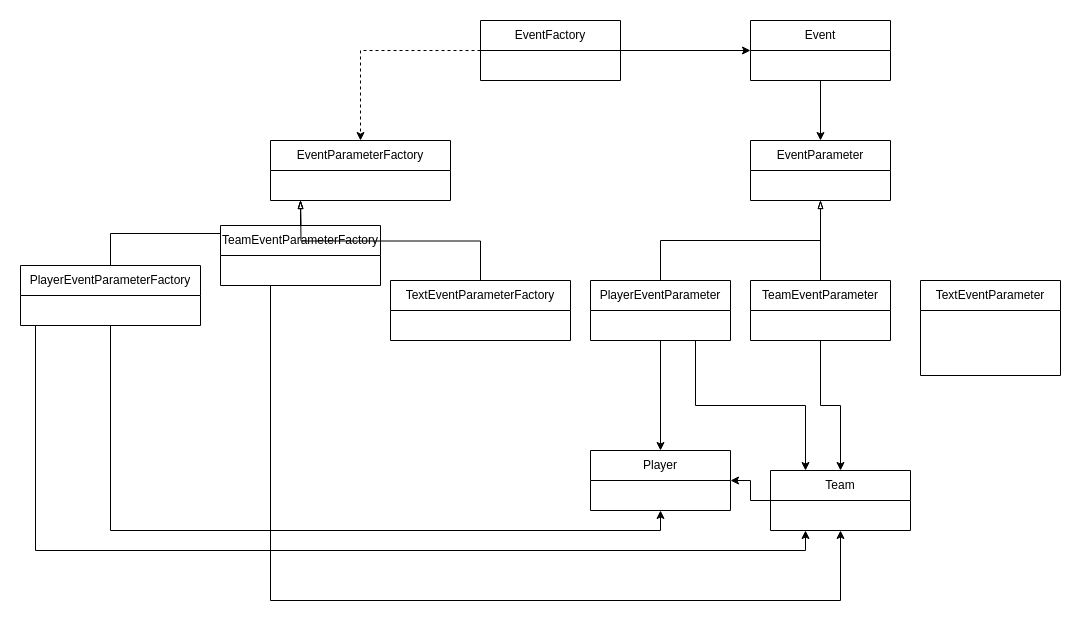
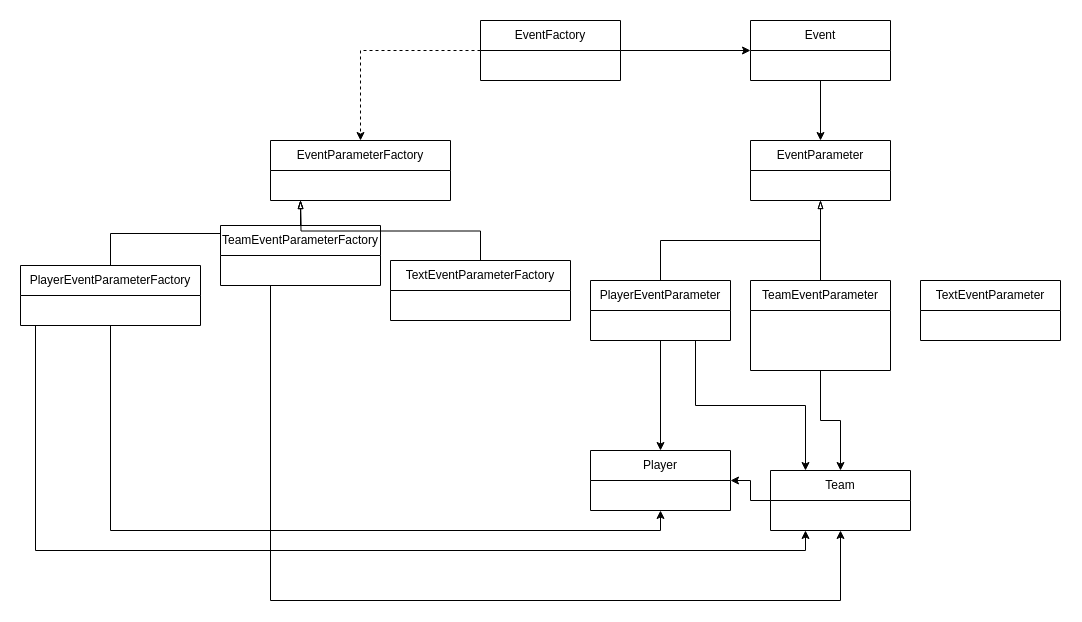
- <mxCell id="28" value="TextEventParameterFactory" style="swimlane;fontStyle=0;childLayout=stackLayout;horizontal=1;startSize=30;horizontalStack=0;resizeParent=1;resizeParentMax=0;resizeLast=0;collapsible=1;marginBottom=0;whiteSpace=wrap;html=1;" parent="1" vertex="1"><mxGeometry x="390" y="280" width="180" height="60" as="geometry" /></mxCell>
+ <mxCell id="28" value="TextEventParameterFactory" style="swimlane;fontStyle=0;childLayout=stackLayout;horizontal=1;startSize=30;horizontalStack=0;resizeParent=1;resizeParentMax=0;resizeLast=0;collapsible=1;marginBottom=0;whiteSpace=wrap;html=1;" parent="1" vertex="1"><mxGeometry x="390" y="260" width="180" height="60" as="geometry" /></mxCell>
- <mxCell id="14" value="TeamEventParameter" style="swimlane;fontStyle=0;childLayout=stackLayout;horizontal=1;startSize=30;horizontalStack=0;resizeParent=1;resizeParentMax=0;resizeLast=0;collapsible=1;marginBottom=0;whiteSpace=wrap;html=1;" parent="1" vertex="1"><mxGeometry x="750" y="280" width="140" height="60" as="geometry" /></mxCell>
+ <mxCell id="14" value="TeamEventParameter" style="swimlane;fontStyle=0;childLayout=stackLayout;horizontal=1;startSize=30;horizontalStack=0;resizeParent=1;resizeParentMax=0;resizeLast=0;collapsible=1;marginBottom=0;whiteSpace=wrap;html=1;" parent="1" vertex="1"><mxGeometry x="750" y="280" width="140" height="90" as="geometry" /></mxCell>
- <mxCell id="15" value="TextEventParameter" style="swimlane;fontStyle=0;childLayout=stackLayout;horizontal=1;startSize=30;horizontalStack=0;resizeParent=1;resizeParentMax=0;resizeLast=0;collapsible=1;marginBottom=0;whiteSpace=wrap;html=1;" parent="1" vertex="1"><mxGeometry x="920" y="280" width="140" height="95" as="geometry" /></mxCell>
+ <mxCell id="15" value="TextEventParameter" style="swimlane;fontStyle=0;childLayout=stackLayout;horizontal=1;startSize=30;horizontalStack=0;resizeParent=1;resizeParentMax=0;resizeLast=0;collapsible=1;marginBottom=0;whiteSpace=wrap;html=1;" parent="1" vertex="1"><mxGeometry x="920" y="280" width="140" height="60" as="geometry" /></mxCell>
